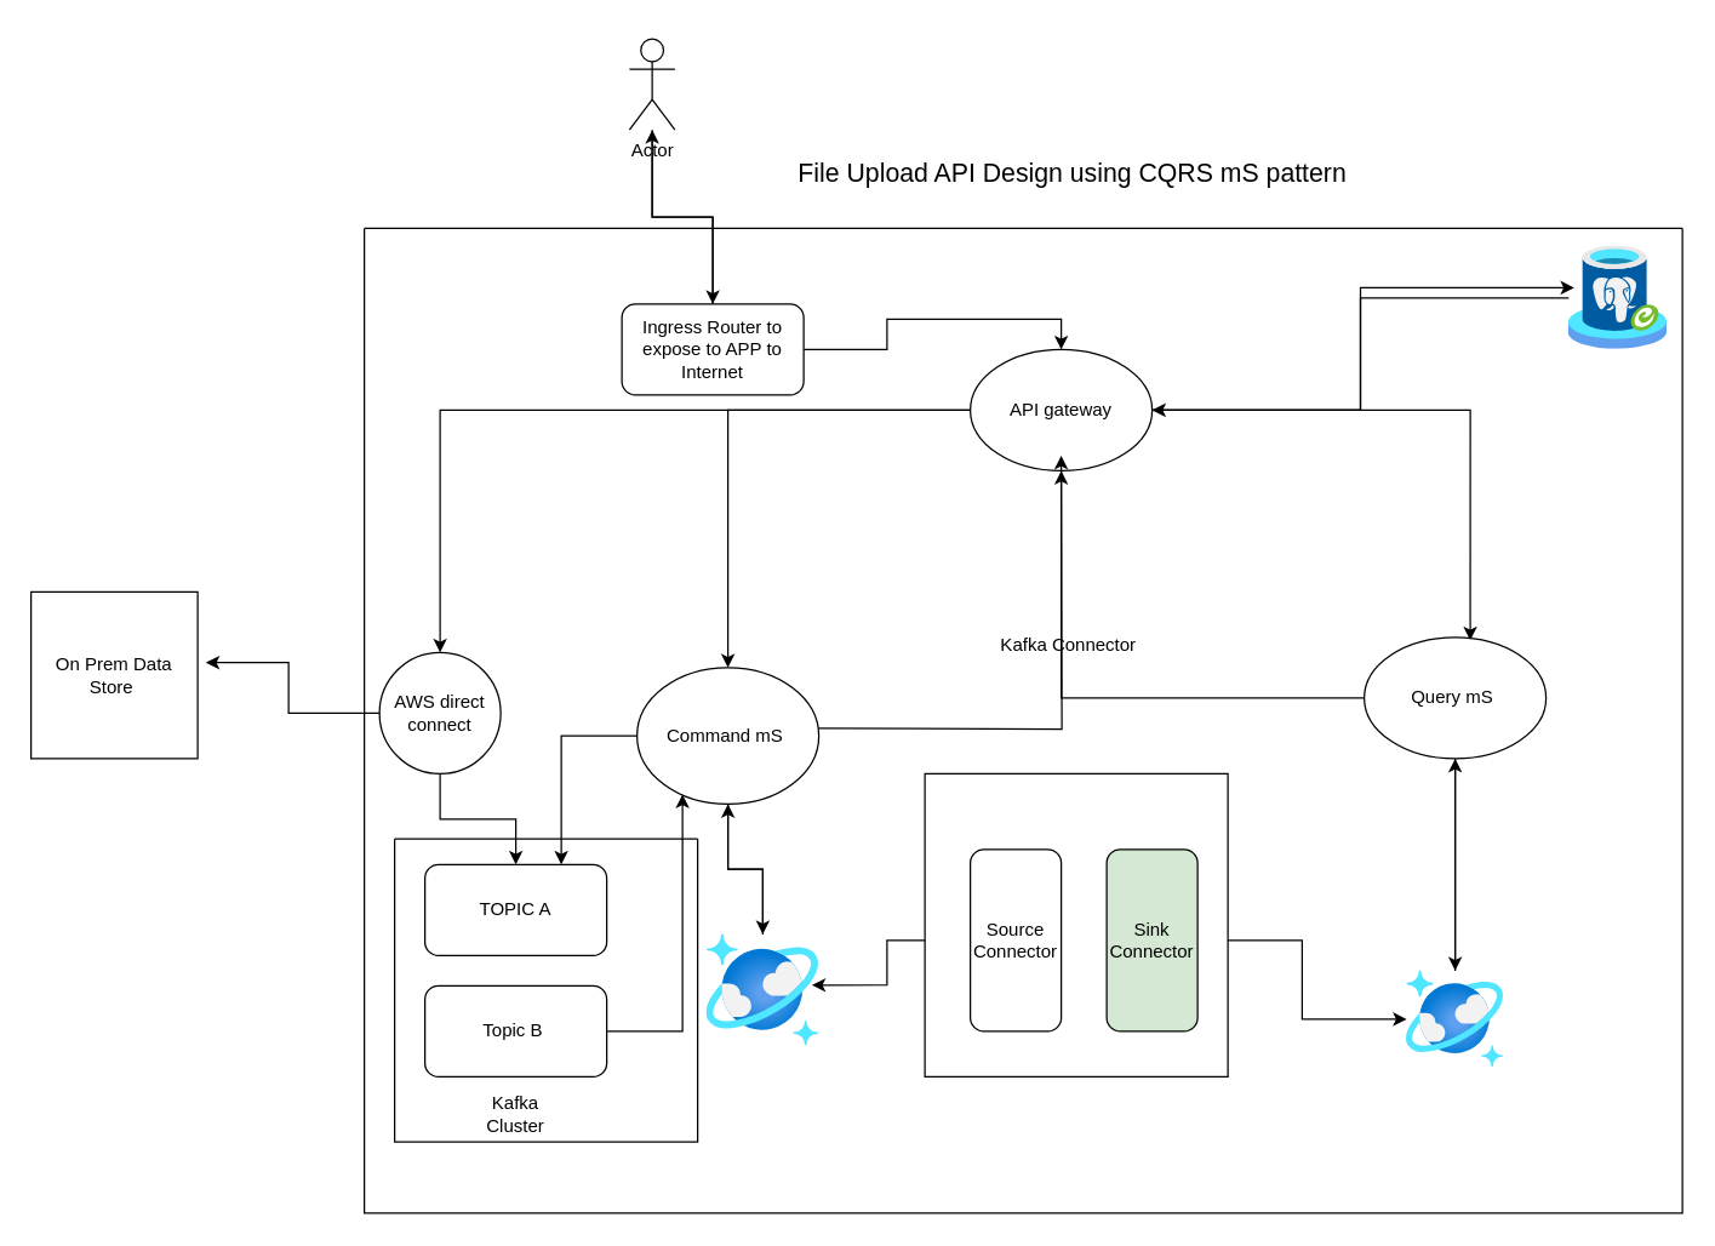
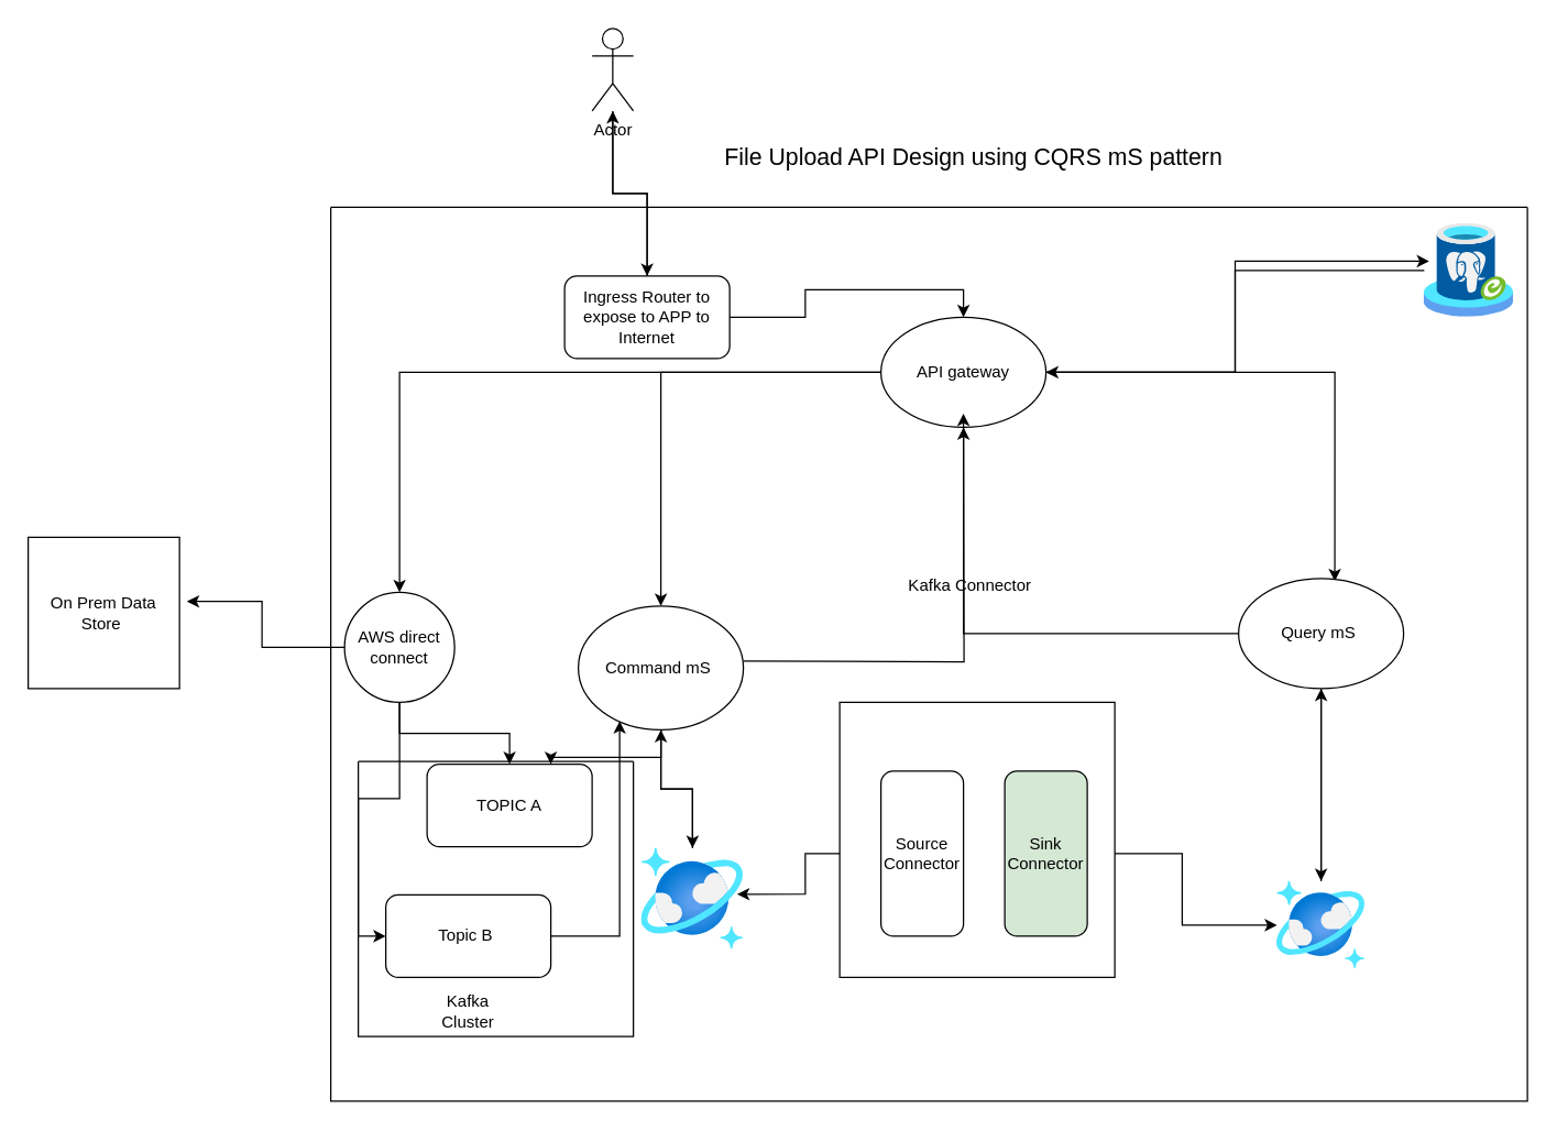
- <mxCell id="36" value="Actor" style="shape=umlActor;verticalLabelPosition=bottom;verticalAlign=top;html=1;outlineConnect=0;" parent="1" vertex="1"><mxGeometry x="415" y="25" width="30" height="60" as="geometry" /></mxCell>
+ <mxCell id="36" value="Actor" style="shape=umlActor;verticalLabelPosition=bottom;verticalAlign=top;html=1;outlineConnect=0;" parent="1" vertex="1"><mxGeometry x="430" y="20" width="30" height="60" as="geometry" /></mxCell>
+ <mxCell id="40" style="edgeStyle=orthogonalEdgeStyle;rounded=0;orthogonalLoop=1;jettySize=auto;html=1;entryX=0;entryY=0.5;entryDx=0;entryDy=0;" edge="1" parent="1" source="41" target="30"><mxGeometry relative="1" as="geometry" /></mxCell>
- <mxCell id="29" value="TOPIC A" style="rounded=1;whiteSpace=wrap;html=1;" vertex="1" parent="2"><mxGeometry x="40" y="420" width="120" height="60" as="geometry" /></mxCell>
+ <mxCell id="29" value="TOPIC A" style="rounded=1;whiteSpace=wrap;html=1;" vertex="1" parent="2"><mxGeometry x="70" y="405" width="120" height="60" as="geometry" /></mxCell>
